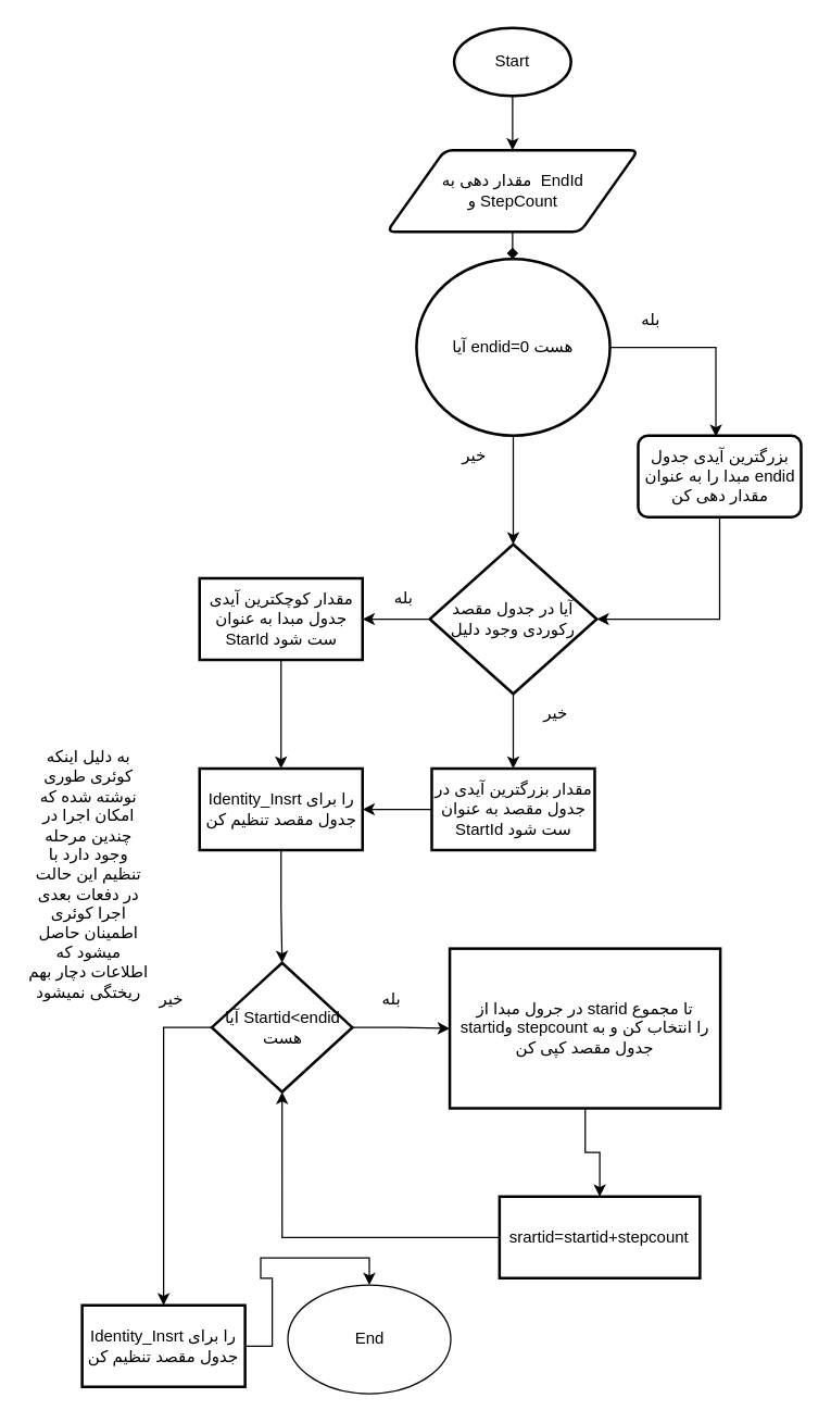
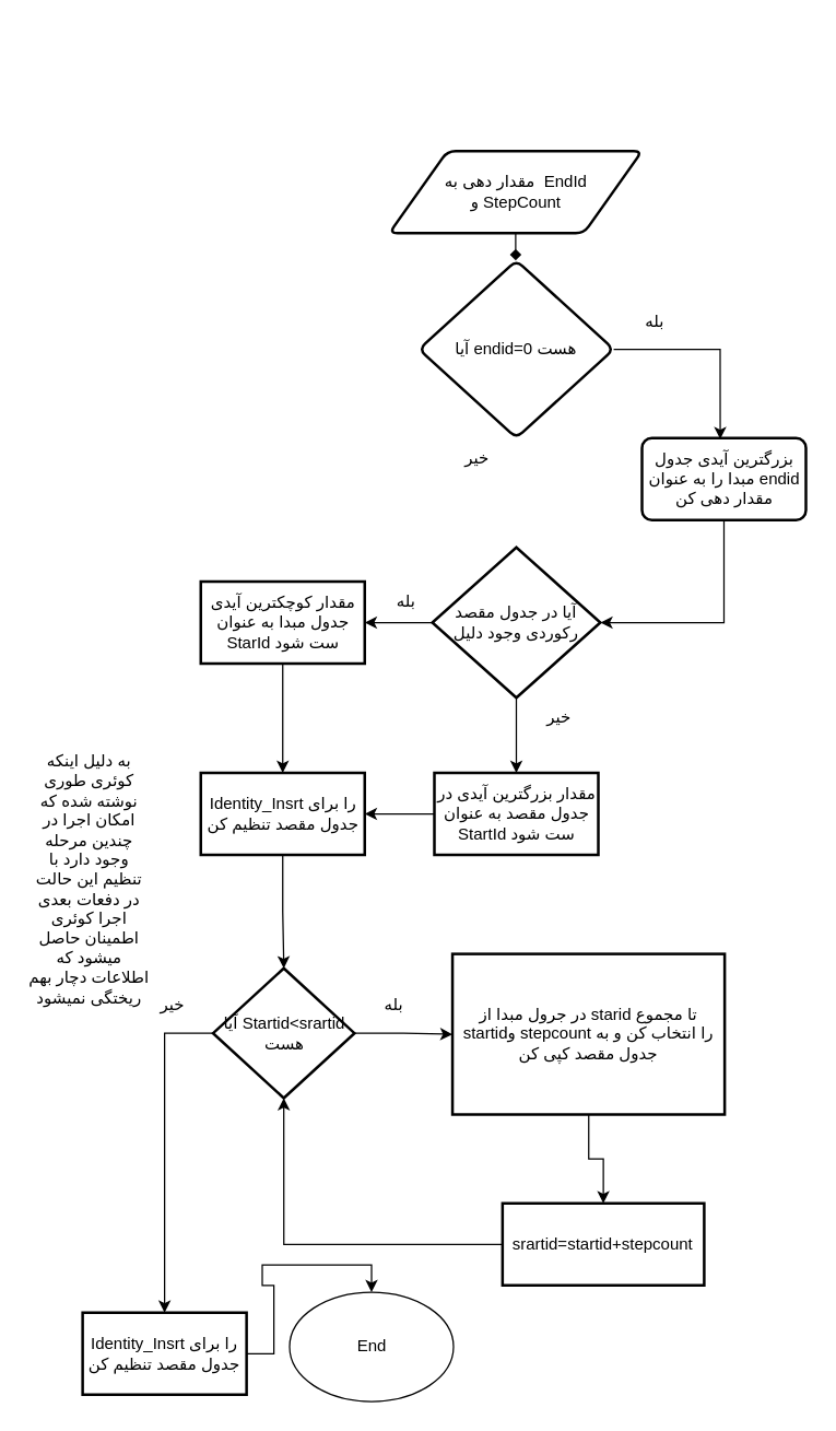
- <mxCell id="3" value="Start" style="strokeWidth=2;html=1;shape=mxgraph.flowchart.start_1;whiteSpace=wrap;" vertex="1" parent="1"><mxGeometry x="334" y="20" width="86" height="50" as="geometry" /></mxCell>
- <mxCell id="2" style="edgeStyle=orthogonalEdgeStyle;rounded=0;orthogonalLoop=1;jettySize=auto;html=1;exitX=0.5;exitY=1;exitDx=0;exitDy=0;exitPerimeter=0;entryX=0.5;entryY=0;entryDx=0;entryDy=0;" edge="1" parent="1" source="3" target="5"><mxGeometry relative="1" as="geometry" /></mxCell>
- <mxCell id="16" value="آیا endid=0 هست" style="ellipse;whiteSpace=wrap;html=1;strokeWidth=2;arcSize=12;" vertex="1" parent="1"><mxGeometry x="306.25" y="190" width="142.5" height="130" as="geometry" /></mxCell>
+ <mxCell id="16" value="آیا endid=0 هست" style="rhombus;whiteSpace=wrap;html=1;strokeWidth=2;rounded=1;arcSize=12;" vertex="1" parent="1"><mxGeometry x="306.25" y="190" width="142.5" height="130" as="geometry" /></mxCell>
- <mxCell id="14" style="edgeStyle=orthogonalEdgeStyle;rounded=0;orthogonalLoop=1;jettySize=auto;html=1;exitX=0.5;exitY=1;exitDx=0;exitDy=0;entryX=0.5;entryY=0;entryDx=0;entryDy=0;entryPerimeter=0;" edge="1" parent="1" source="16" target="8"><mxGeometry relative="1" as="geometry" /></mxCell>
- <mxCell id="27" value="آیا Startid&amp;lt;endid هست" style="rhombus;whiteSpace=wrap;html=1;strokeWidth=2;" vertex="1" parent="1"><mxGeometry x="155.5" y="708" width="103.5" height="95" as="geometry" /></mxCell>
+ <mxCell id="27" value="آیا Startid&amp;lt;srartid هست" style="rhombus;whiteSpace=wrap;html=1;strokeWidth=2;" vertex="1" parent="1"><mxGeometry x="155.5" y="708" width="103.5" height="95" as="geometry" /></mxCell>
